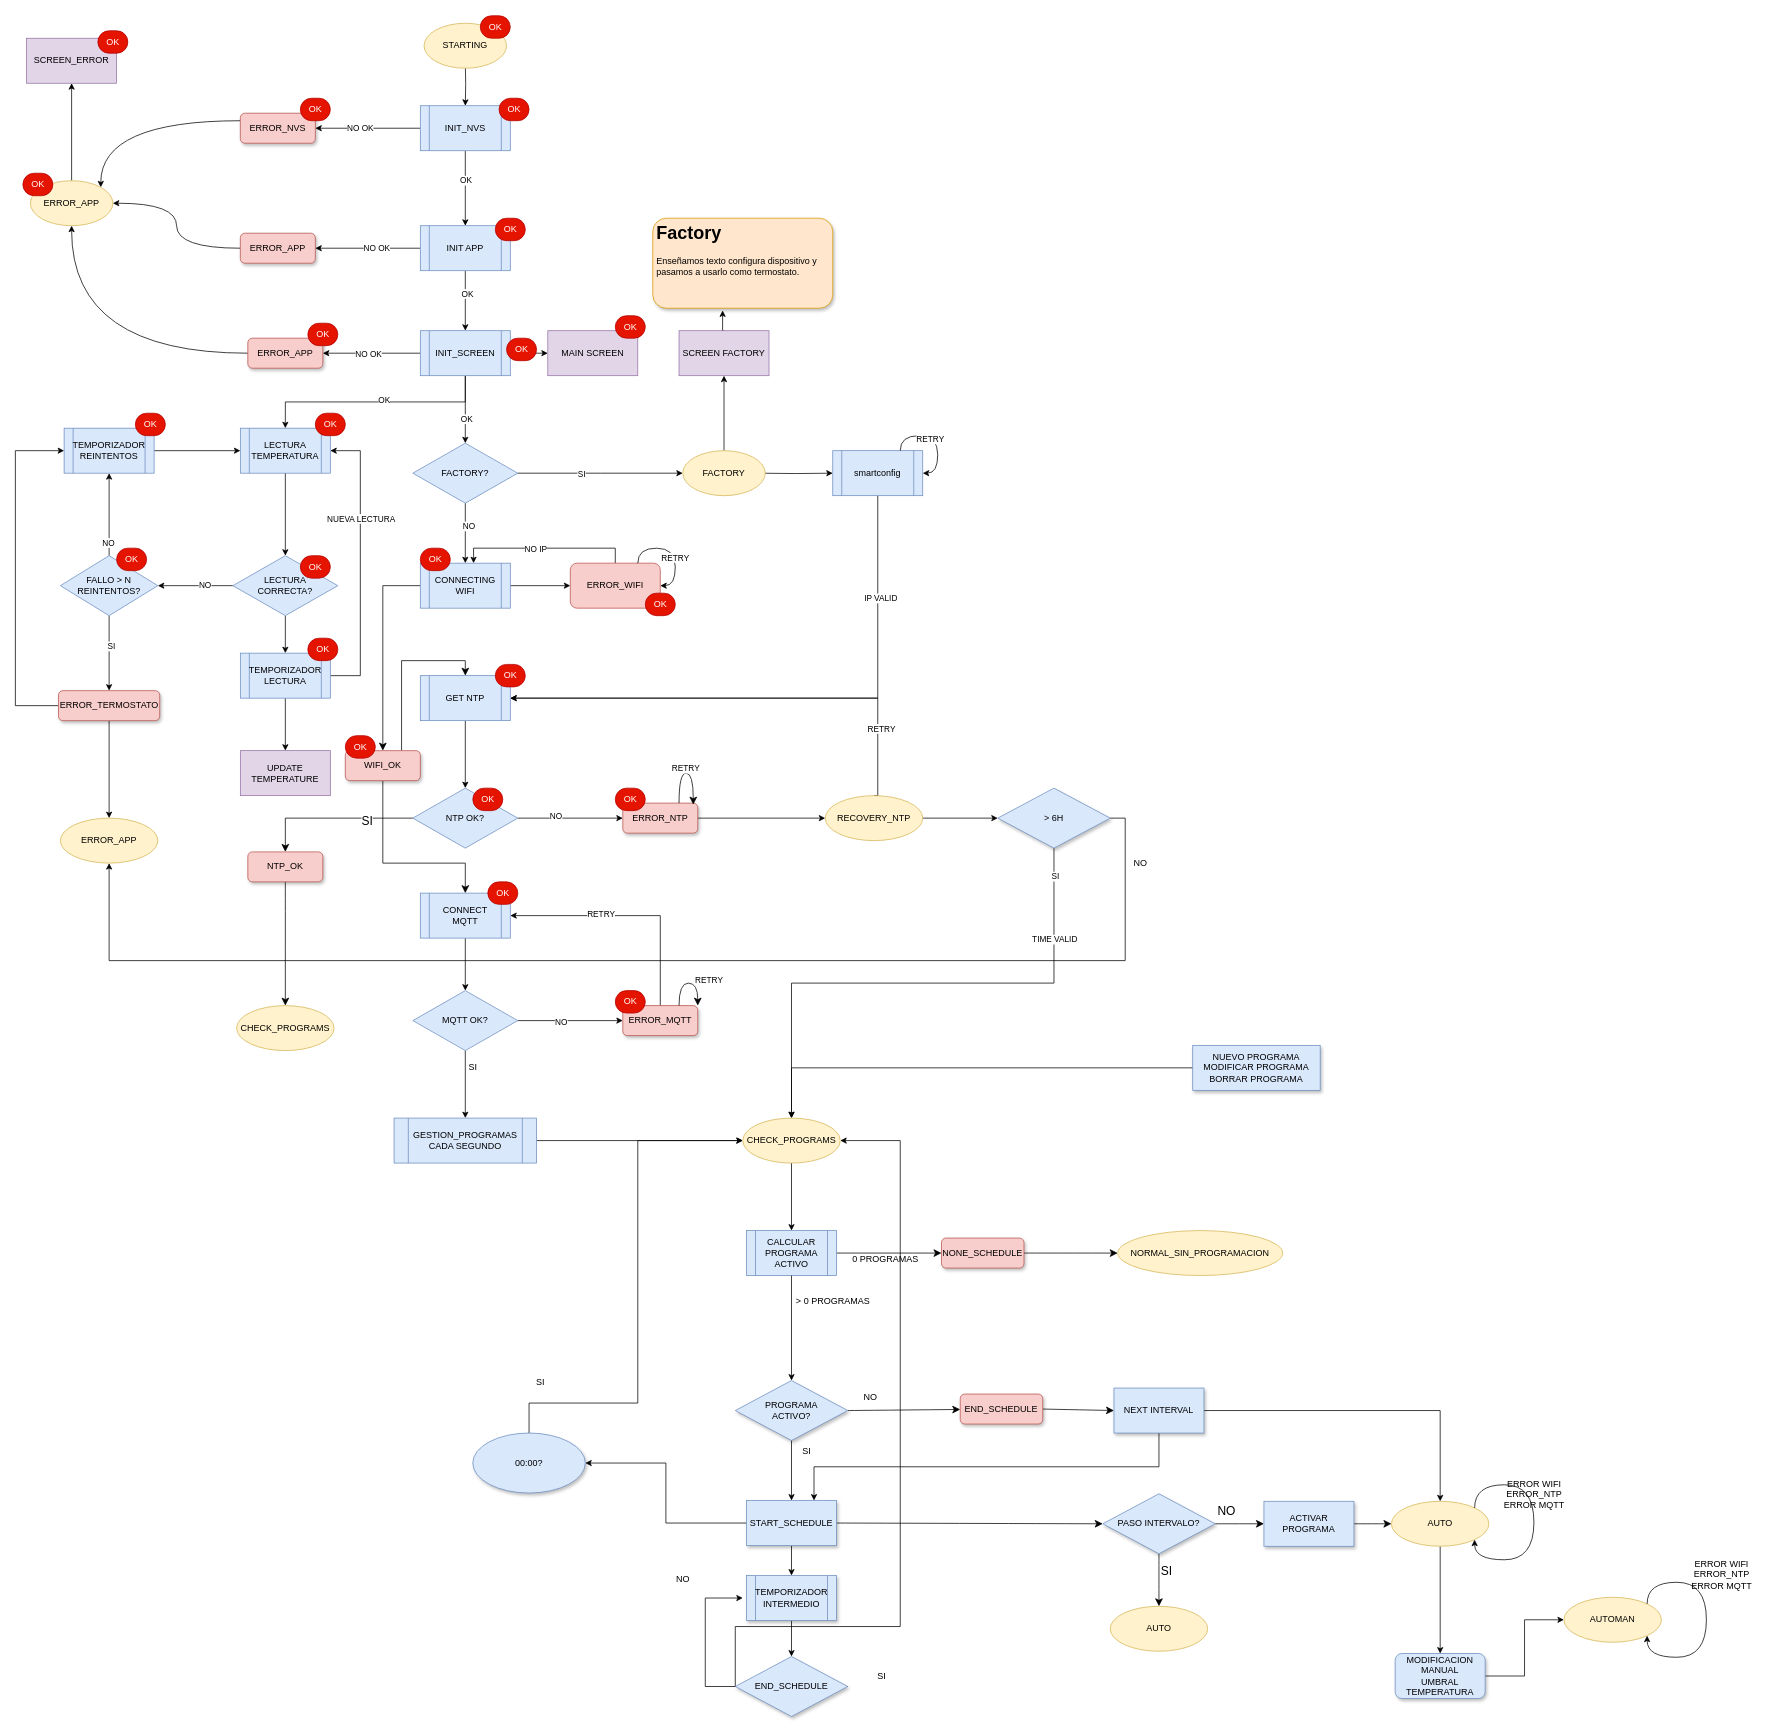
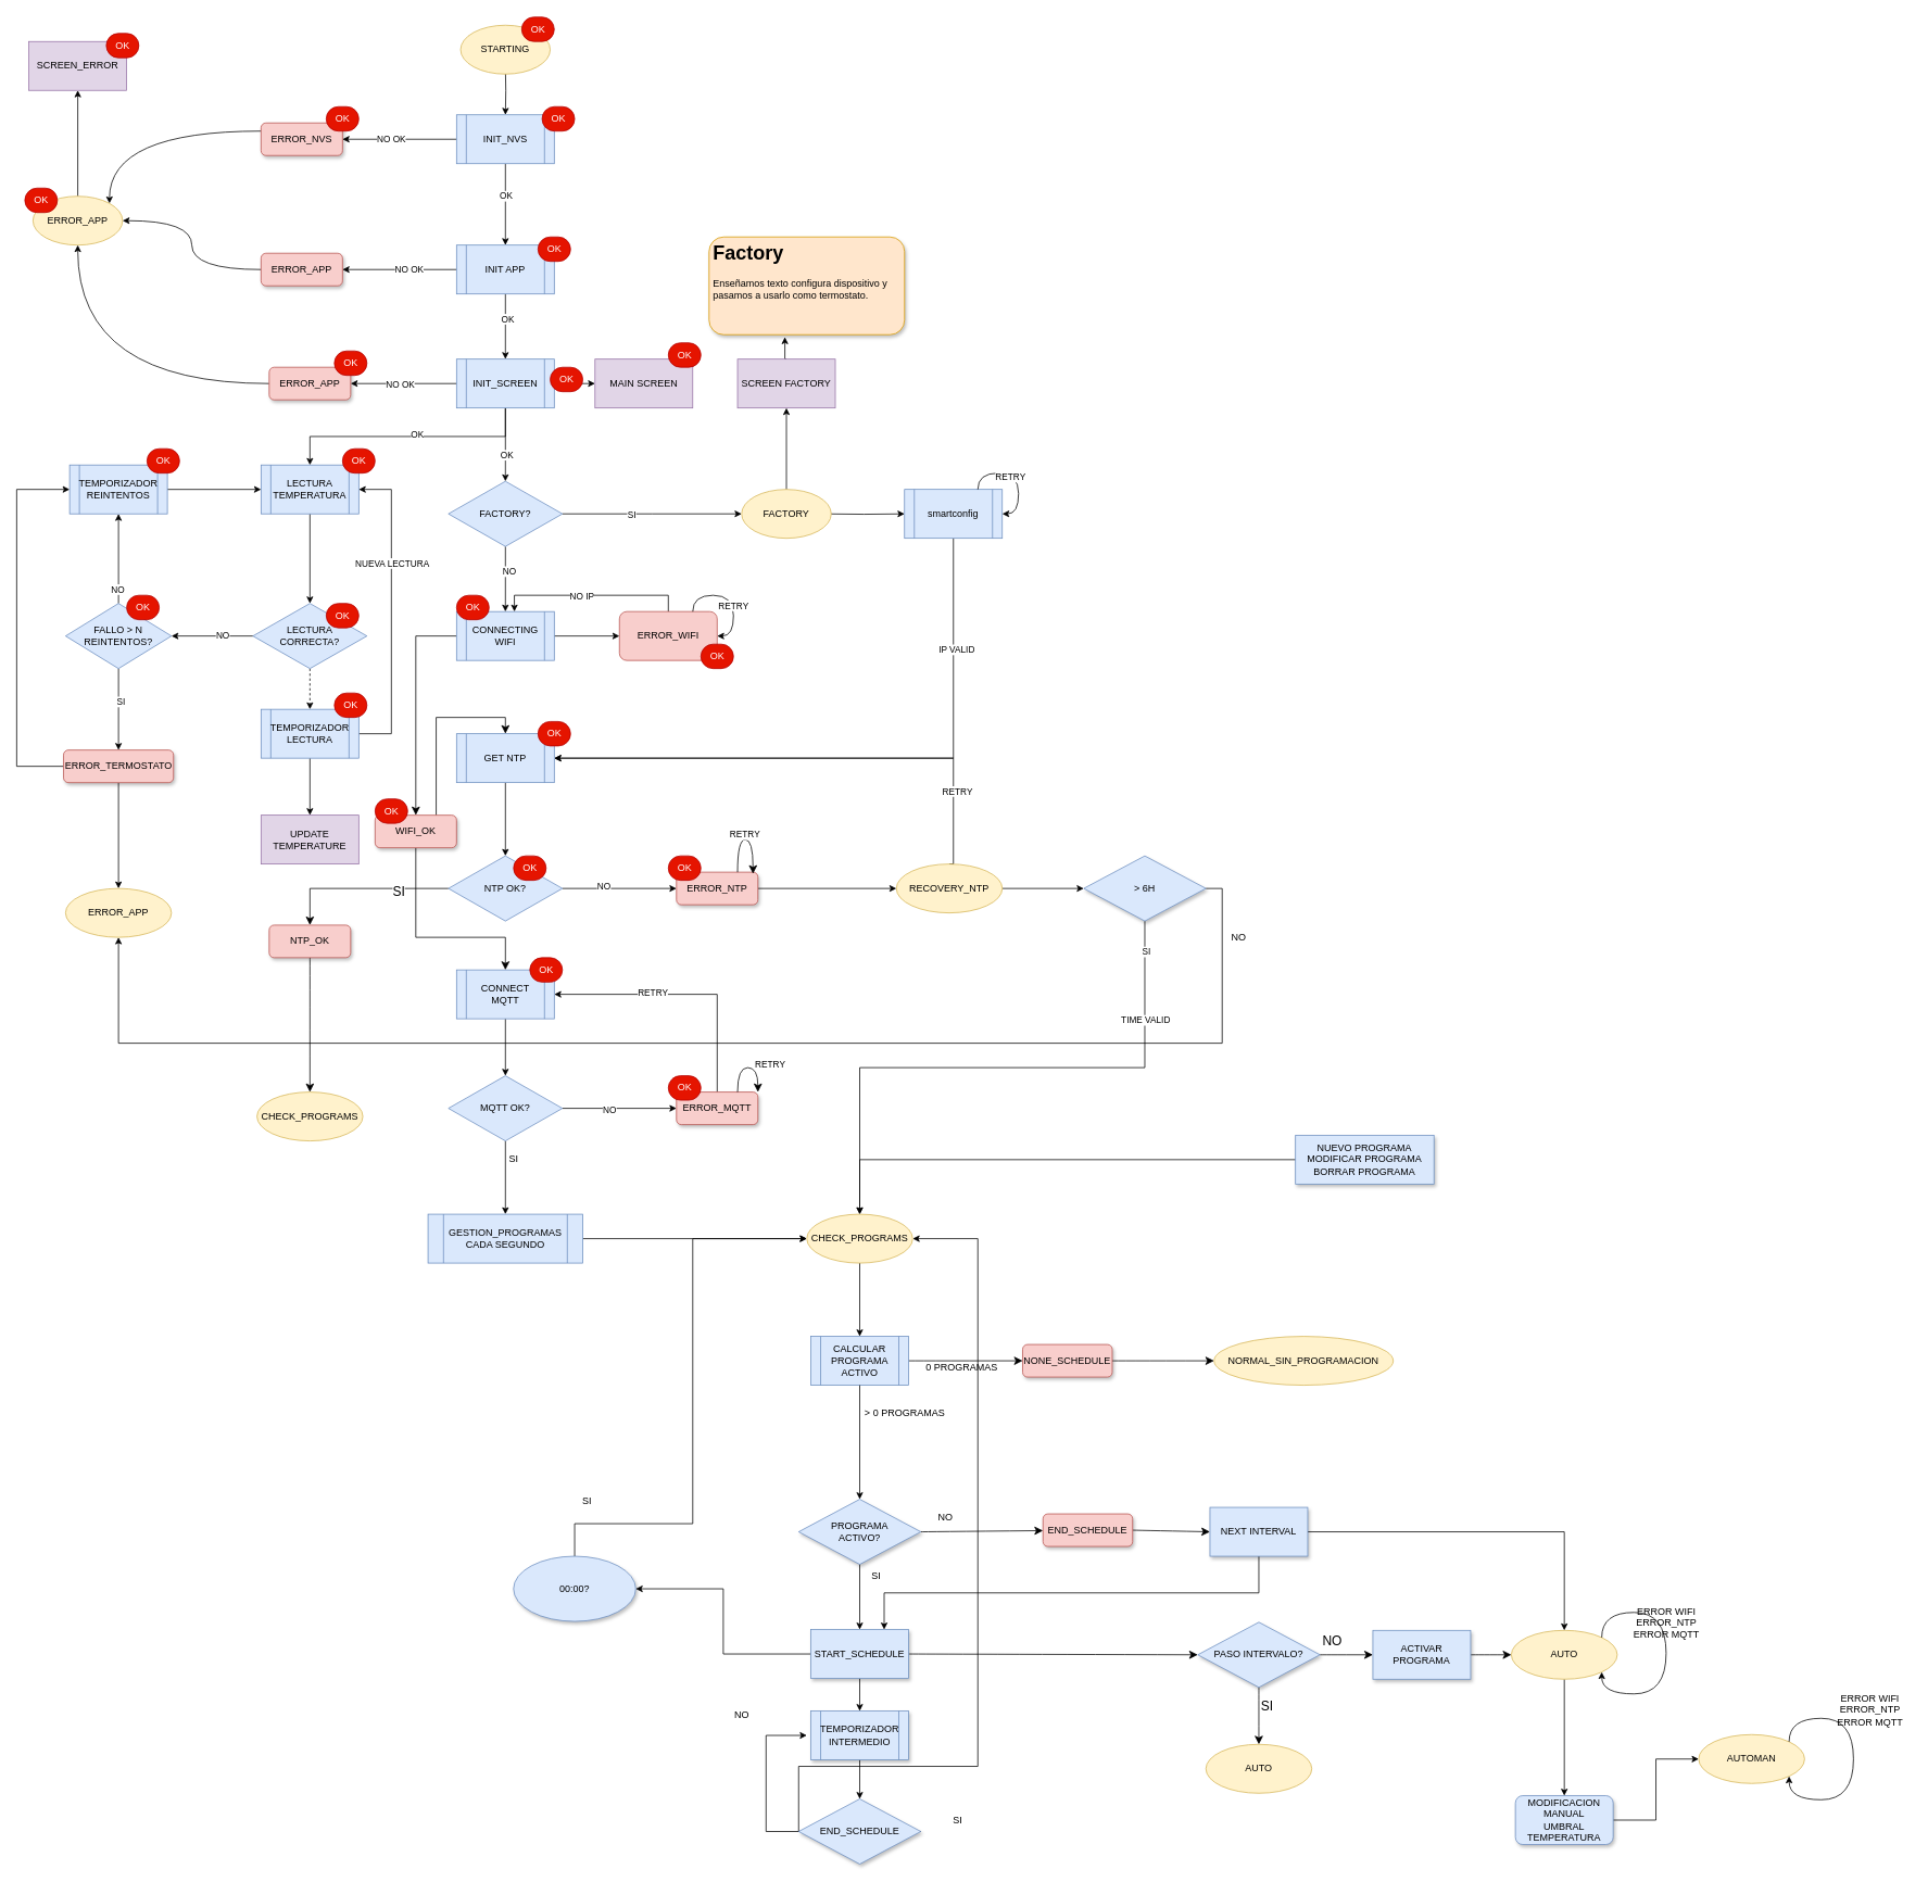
- <mxCell id="21" style="edgeStyle=orthogonalEdgeStyle;rounded=0;orthogonalLoop=1;jettySize=auto;html=1;exitX=0.5;exitY=1;exitDx=0;exitDy=0;entryX=0.5;entryY=0;entryDx=0;entryDy=0;" parent="1" source="24" target="28" edge="1"><mxGeometry relative="1" as="geometry" /></mxCell>
+ <mxCell id="21" style="edgeStyle=orthogonalEdgeStyle;rounded=0;orthogonalLoop=1;jettySize=auto;html=1;exitX=0.5;exitY=1;exitDx=0;exitDy=0;entryX=0.5;entryY=0;entryDx=0;entryDy=0;dashed=1;" parent="1" source="24" target="28" edge="1"><mxGeometry relative="1" as="geometry" /></mxCell>
